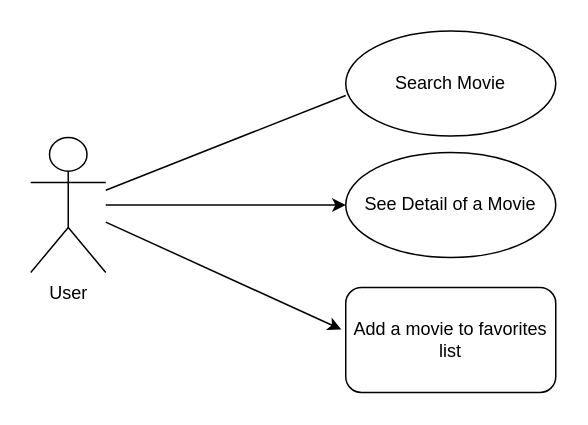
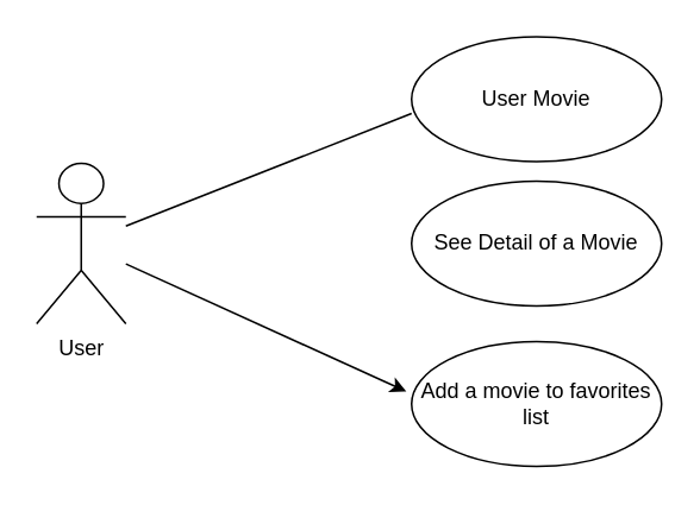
- <mxCell id="3" value="Search Movie" style="ellipse;whiteSpace=wrap;html=1;" vertex="1" parent="1"><mxGeometry x="230" y="20" width="140" height="70" as="geometry" /></mxCell>
+ <mxCell id="3" value="User Movie" style="ellipse;whiteSpace=wrap;html=1;" vertex="1" parent="1"><mxGeometry x="230" y="20" width="140" height="70" as="geometry" /></mxCell>
- <mxCell id="7" value="" style="endArrow=classic;html=1;entryX=0;entryY=0.5;entryDx=0;entryDy=0;" edge="1" parent="1" source="2" target="4"><mxGeometry width="50" height="50" relative="1" as="geometry"><mxPoint x="130" y="136" as="sourcePoint" /><mxPoint x="210" y="135.5" as="targetPoint" /></mxGeometry></mxCell>
- <mxCell id="5" value="Add a movie to favorites list" style="whiteSpace=wrap;html=1;rounded=1;" vertex="1" parent="1"><mxGeometry x="230" y="191" width="140" height="70" as="geometry" /></mxCell>
+ <mxCell id="5" value="Add a movie to favorites list" style="ellipse;whiteSpace=wrap;html=1;" vertex="1" parent="1"><mxGeometry x="230" y="191" width="140" height="70" as="geometry" /></mxCell>
